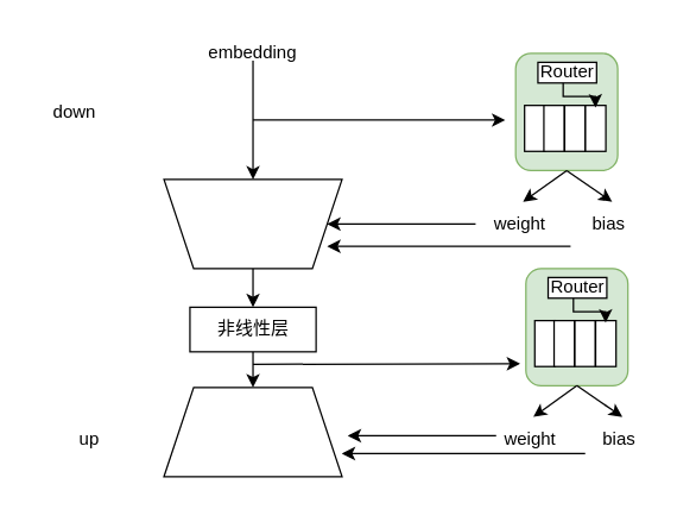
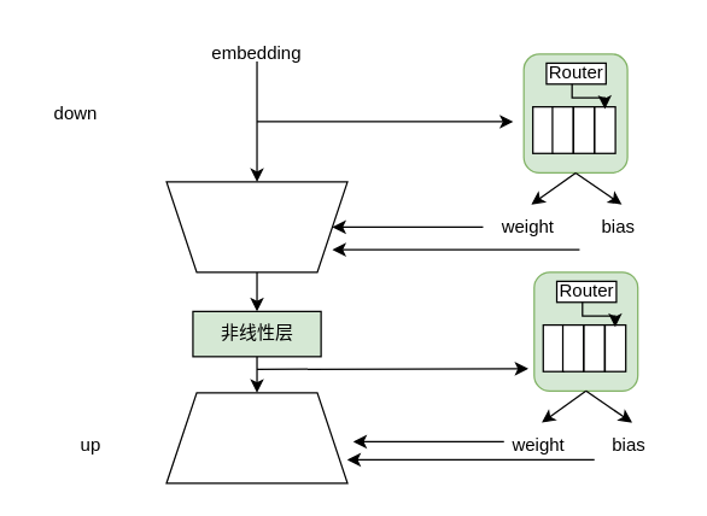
- <mxCell id="4" value="非线性层" style="rounded=0;whiteSpace=wrap;html=1;" parent="1" vertex="1"><mxGeometry x="127.5" y="206" width="85" height="30" as="geometry" /></mxCell>
+ <mxCell id="4" value="非线性层" style="rounded=0;whiteSpace=wrap;html=1;fillColor=#d5e8d4;" parent="1" vertex="1"><mxGeometry x="127.5" y="206" width="85" height="30" as="geometry" /></mxCell>
